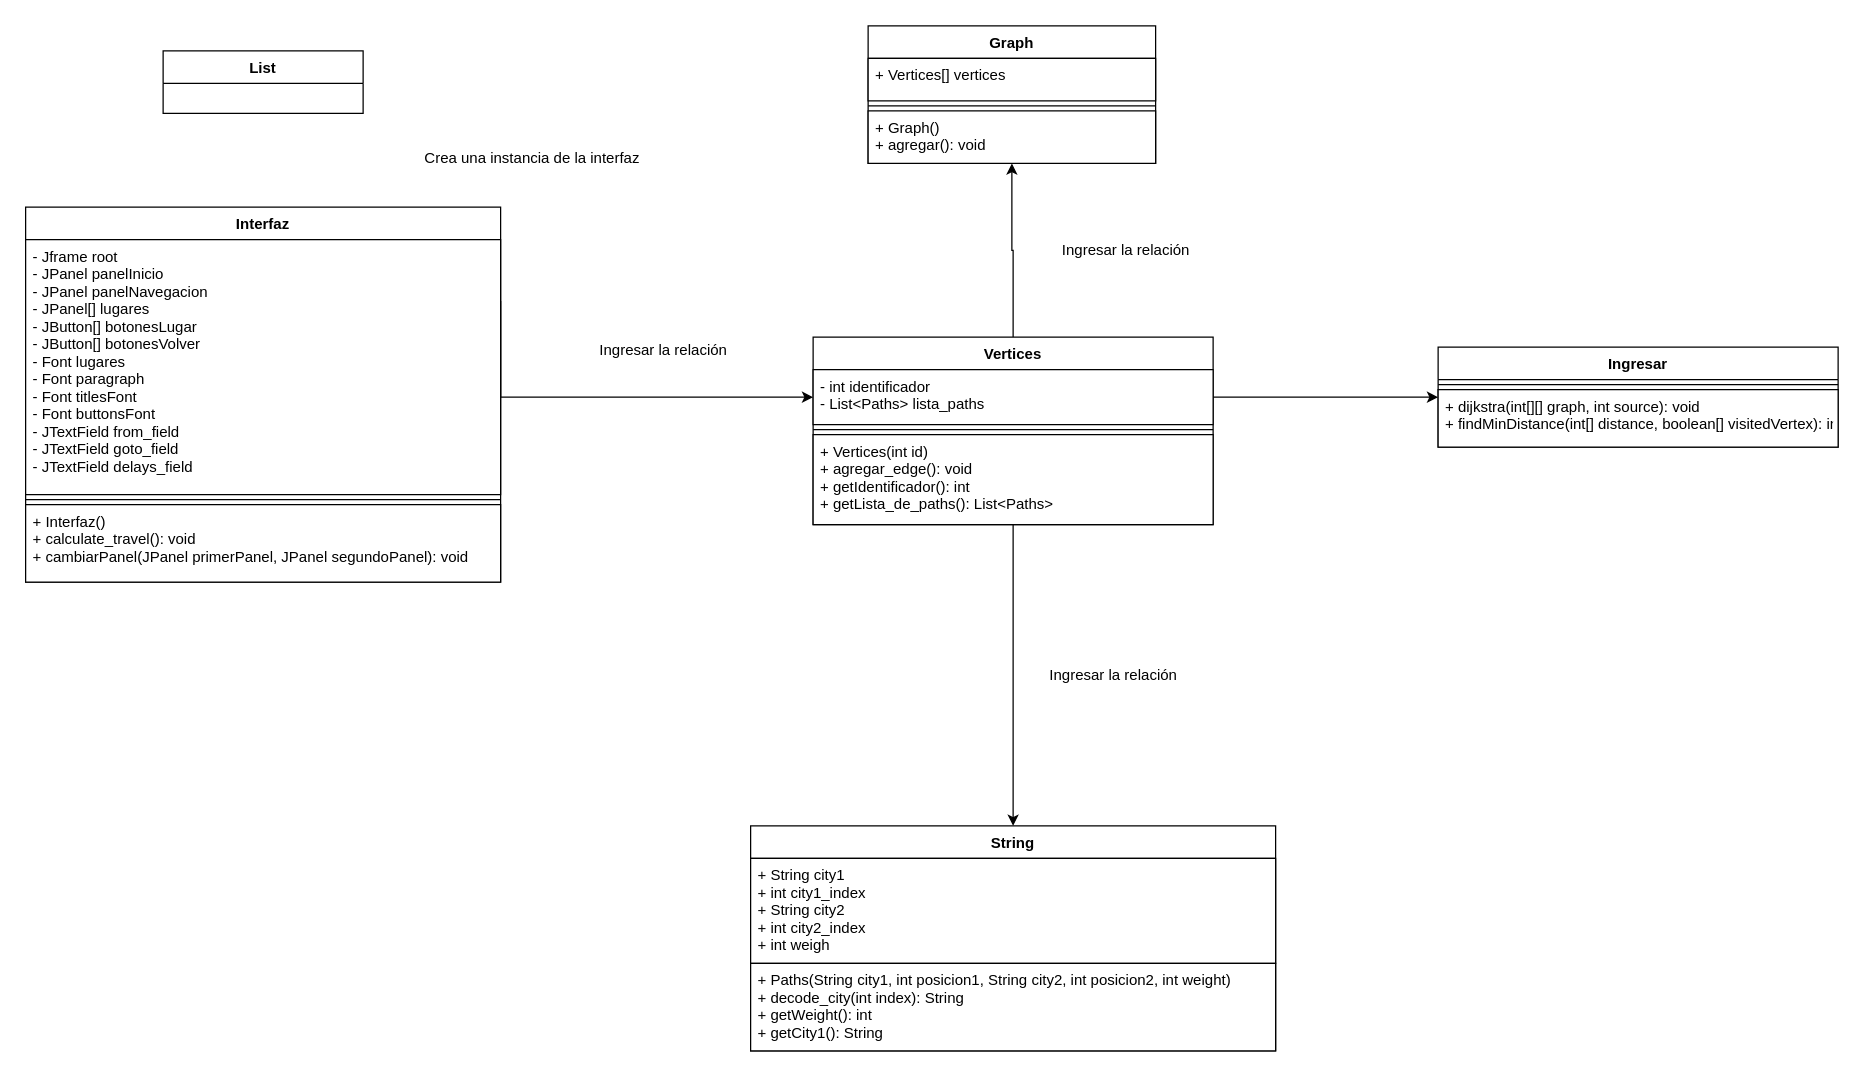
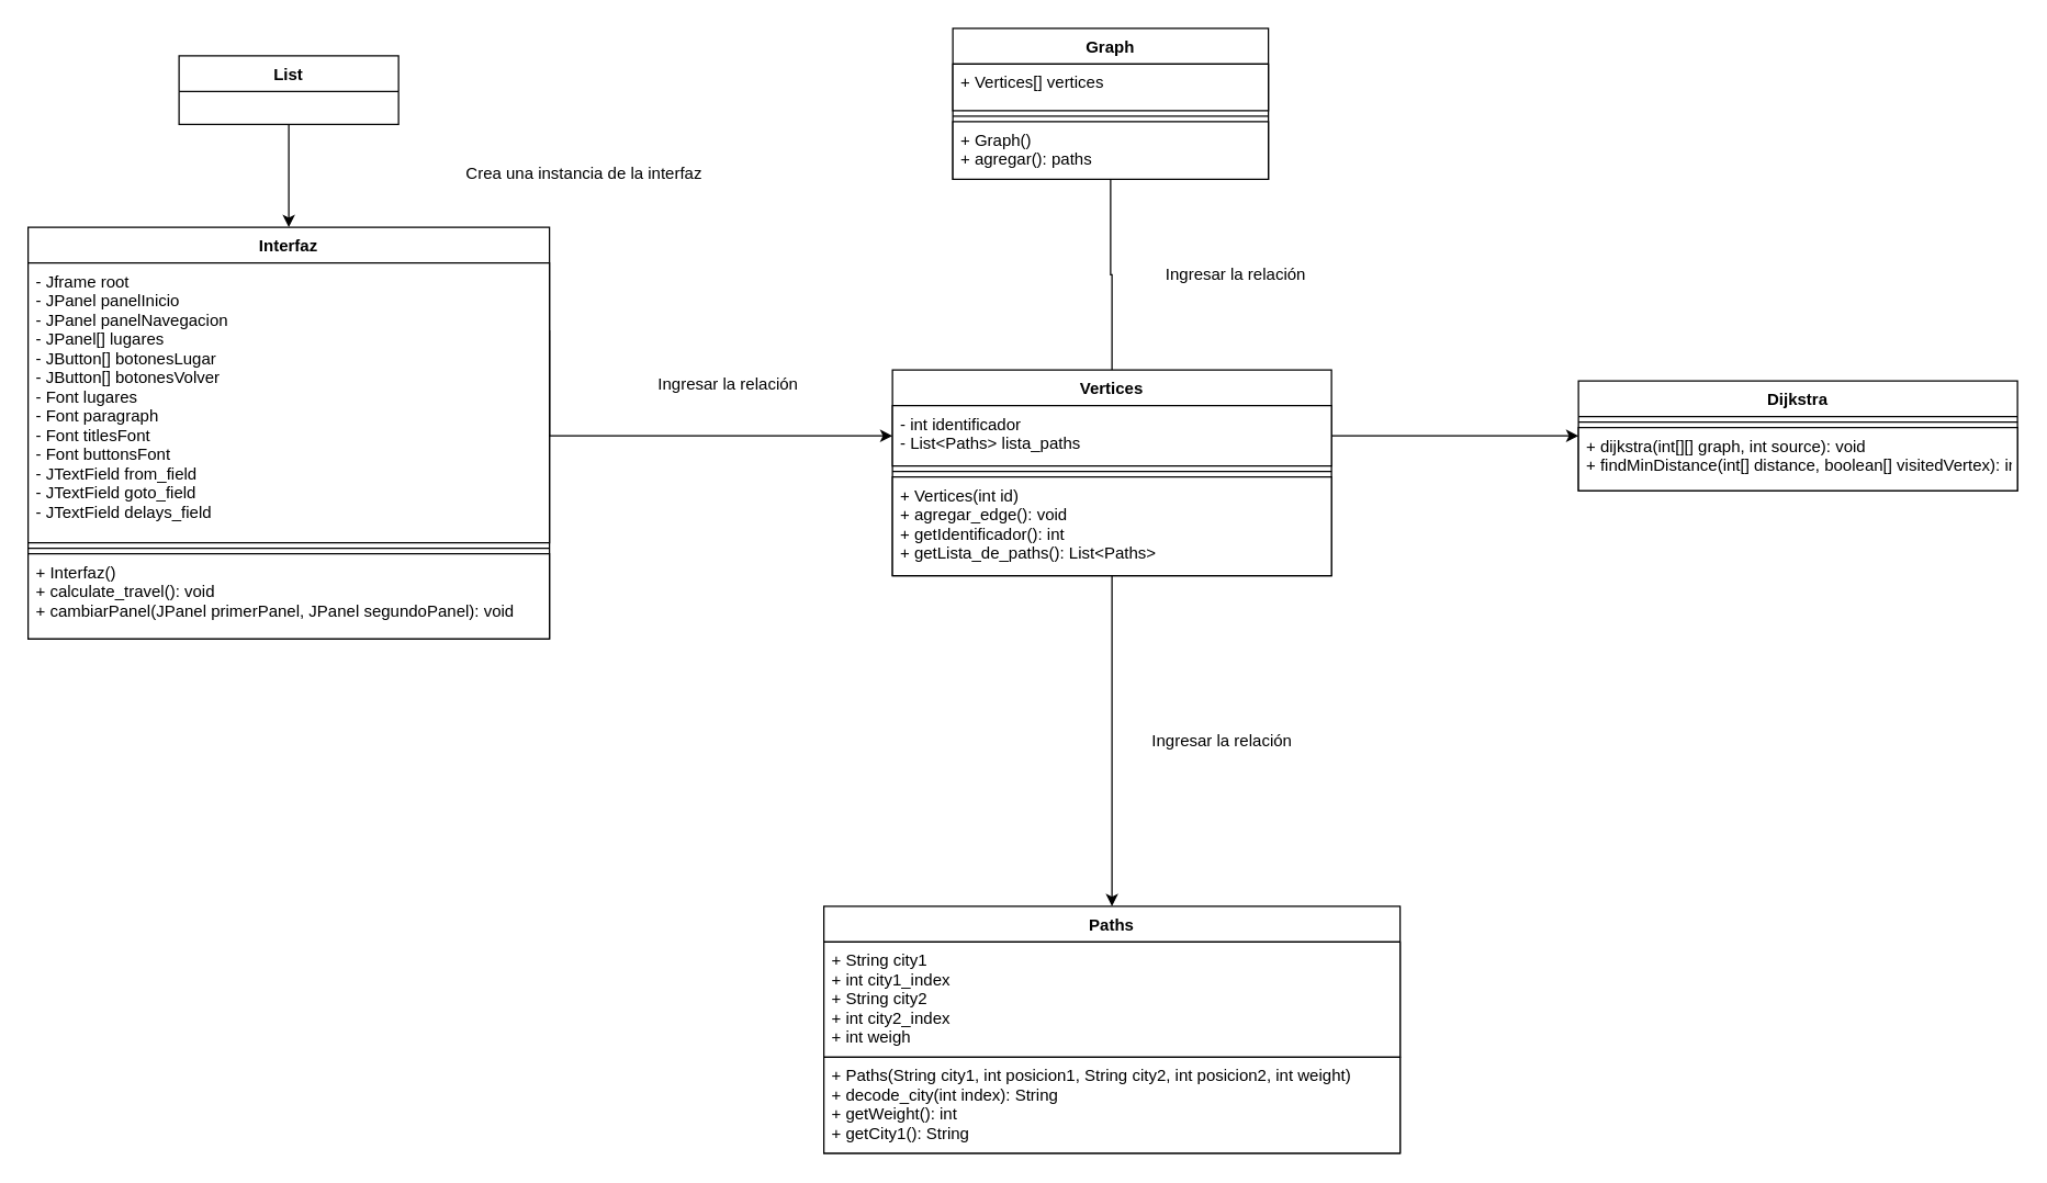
- <mxCell id="6" value="+ Graph()&#10;+ agregar(): void" style="text;strokeColor=default;fillColor=default;align=left;verticalAlign=top;spacingLeft=4;spacingRight=4;overflow=hidden;rotatable=0;points=[[0,0.5],[1,0.5]];portConstraint=eastwest;fontColor=default;" parent="3" vertex="1"><mxGeometry y="68" width="230" height="42" as="geometry" /></mxCell>
+ <mxCell id="6" value="+ Graph()&#10;+ agregar(): paths" style="text;strokeColor=default;fillColor=default;align=left;verticalAlign=top;spacingLeft=4;spacingRight=4;overflow=hidden;rotatable=0;points=[[0,0.5],[1,0.5]];portConstraint=eastwest;fontColor=default;" parent="3" vertex="1"><mxGeometry y="68" width="230" height="42" as="geometry" /></mxCell>
+ <mxCell id="10" style="edgeStyle=orthogonalEdgeStyle;rounded=0;orthogonalLoop=1;jettySize=auto;html=1;entryX=0.5;entryY=0;entryDx=0;entryDy=0;exitX=0.5;exitY=1;exitDx=0;exitDy=0;" parent="1" source="29" target="12" edge="1"><mxGeometry relative="1" as="geometry"><mxPoint x="310" y="200" as="sourcePoint" /><Array as="points" /></mxGeometry></mxCell>
- <mxCell id="2" style="edgeStyle=orthogonalEdgeStyle;rounded=0;orthogonalLoop=1;jettySize=auto;html=1;exitX=0.5;exitY=0;exitDx=0;exitDy=0;entryX=0.5;entryY=1;entryDx=0;entryDy=0;" parent="1" source="17" target="3" edge="1"><mxGeometry relative="1" as="geometry"><mxPoint x="900" y="80" as="targetPoint" /></mxGeometry></mxCell>
+ <mxCell id="2" style="edgeStyle=orthogonalEdgeStyle;rounded=0;orthogonalLoop=1;jettySize=auto;html=1;exitX=0.5;exitY=0;exitDx=0;exitDy=0;entryX=0.5;entryY=1;entryDx=0;entryDy=0;endArrow=none;" parent="1" source="17" target="3" edge="1"><mxGeometry relative="1" as="geometry"><mxPoint x="900" y="80" as="targetPoint" /></mxGeometry></mxCell>
- <mxCell id="23" value="Ingresar" style="swimlane;fontStyle=1;align=center;verticalAlign=top;childLayout=stackLayout;horizontal=1;startSize=26;horizontalStack=0;resizeParent=1;resizeParentMax=0;resizeLast=0;collapsible=1;marginBottom=0;fillColor=default;strokeColor=default;fontColor=default;" parent="1" vertex="1"><mxGeometry x="1150" y="277" width="320" height="80" as="geometry" /></mxCell>
+ <mxCell id="23" value="Dijkstra" style="swimlane;fontStyle=1;align=center;verticalAlign=top;childLayout=stackLayout;horizontal=1;startSize=26;horizontalStack=0;resizeParent=1;resizeParentMax=0;resizeLast=0;collapsible=1;marginBottom=0;fillColor=default;strokeColor=default;fontColor=default;" parent="1" vertex="1"><mxGeometry x="1150" y="277" width="320" height="80" as="geometry" /></mxCell>
- <mxCell id="7" value="String" style="swimlane;fontStyle=1;align=center;verticalAlign=top;childLayout=stackLayout;horizontal=1;startSize=26;horizontalStack=0;resizeParent=1;resizeParentMax=0;resizeLast=0;collapsible=1;marginBottom=0;fontColor=default;strokeColor=default;fillColor=default;" parent="1" vertex="1"><mxGeometry x="600" y="660" width="420" height="180" as="geometry" /></mxCell>
+ <mxCell id="7" value="Paths" style="swimlane;fontStyle=1;align=center;verticalAlign=top;childLayout=stackLayout;horizontal=1;startSize=26;horizontalStack=0;resizeParent=1;resizeParentMax=0;resizeLast=0;collapsible=1;marginBottom=0;fontColor=default;strokeColor=default;fillColor=default;" parent="1" vertex="1"><mxGeometry x="600" y="660" width="420" height="180" as="geometry" /></mxCell>
